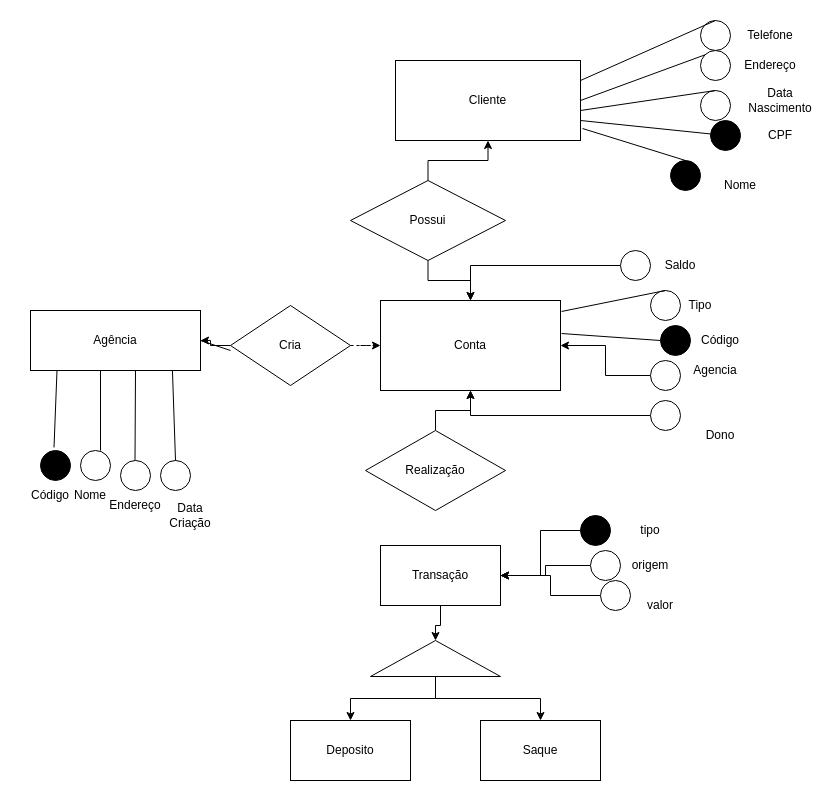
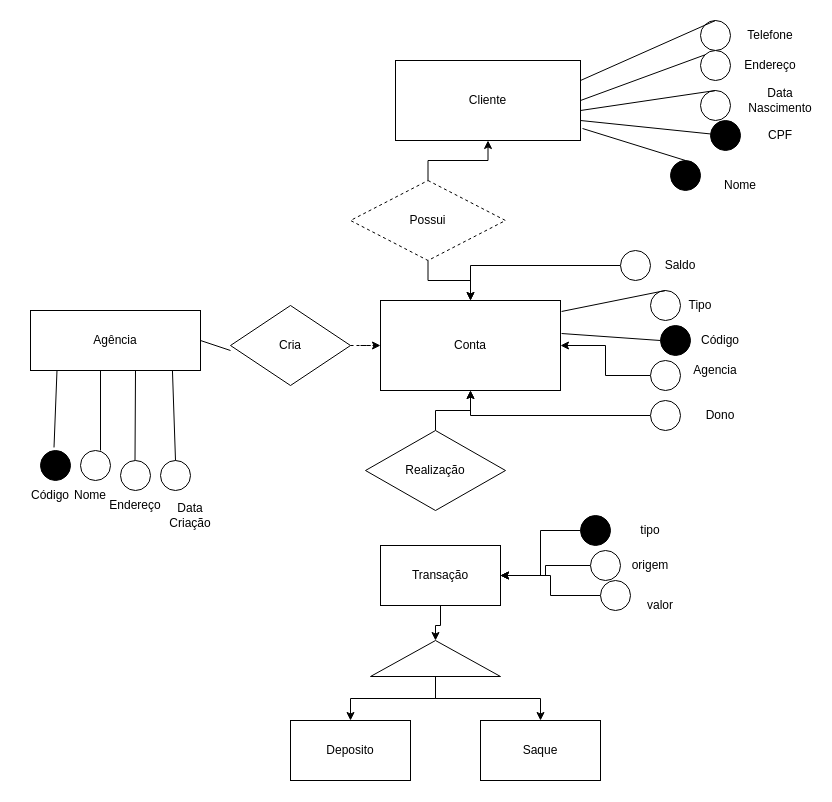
- <mxCell id="53" value="Possui" style="rhombus;whiteSpace=wrap;html=1;" vertex="1" parent="1"><mxGeometry x="350" y="180" width="155" height="80" as="geometry" /></mxCell>
+ <mxCell id="53" value="Possui" style="rhombus;whiteSpace=wrap;html=1;dashed=1;" vertex="1" parent="1"><mxGeometry x="350" y="180" width="155" height="80" as="geometry" /></mxCell>
- <mxCell id="41" value="" style="edgeStyle=orthogonalEdgeStyle;rounded=0;orthogonalLoop=1;jettySize=auto;html=1;" edge="1" parent="1" source="43" target="30"><mxGeometry relative="1" as="geometry" /></mxCell>
- <mxCell id="47" value="Dono" style="text;html=1;strokeColor=none;fillColor=none;align=center;verticalAlign=middle;whiteSpace=wrap;rounded=0;" vertex="1" parent="1"><mxGeometry x="690" y="420" width="60" height="30" as="geometry" /></mxCell>
+ <mxCell id="47" value="Dono" style="text;html=1;strokeColor=none;fillColor=none;align=center;verticalAlign=middle;whiteSpace=wrap;rounded=0;" vertex="1" parent="1"><mxGeometry x="690" y="400" width="60" height="30" as="geometry" /></mxCell>
